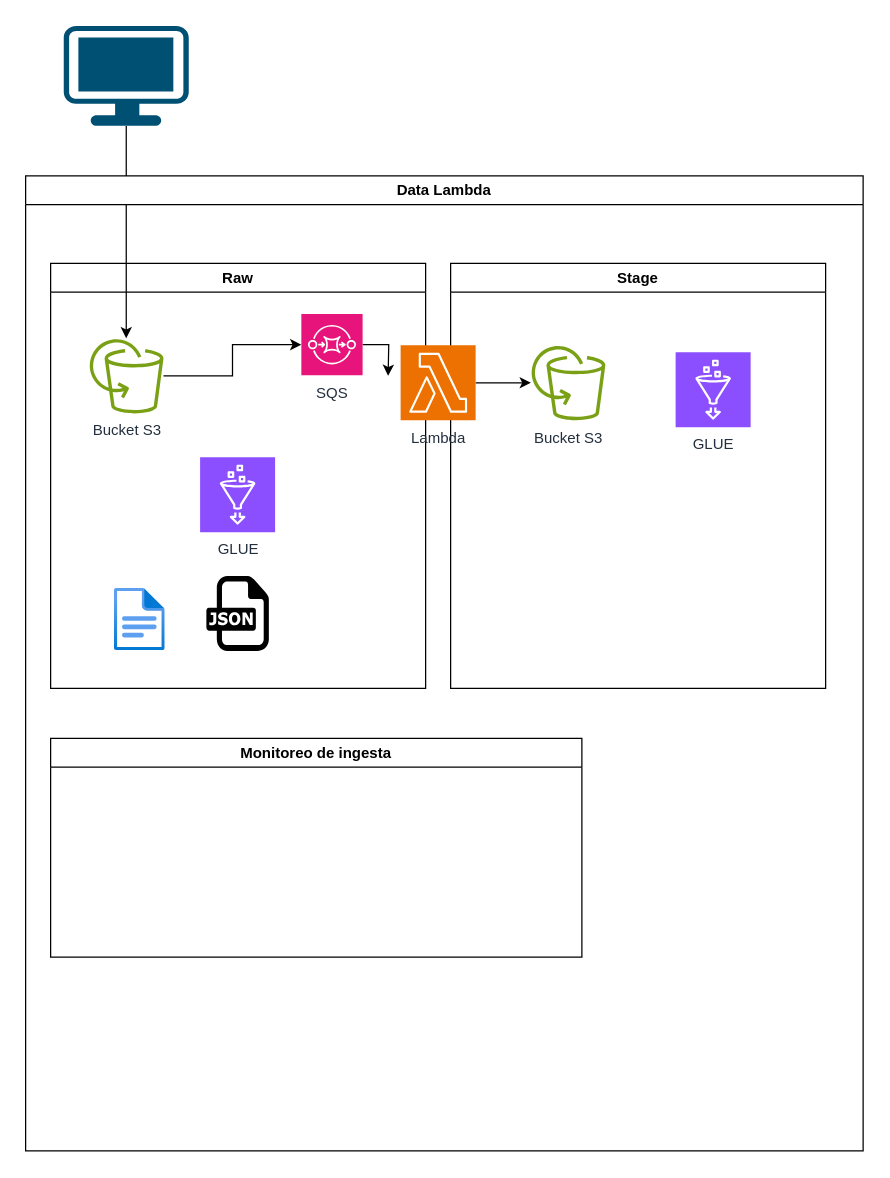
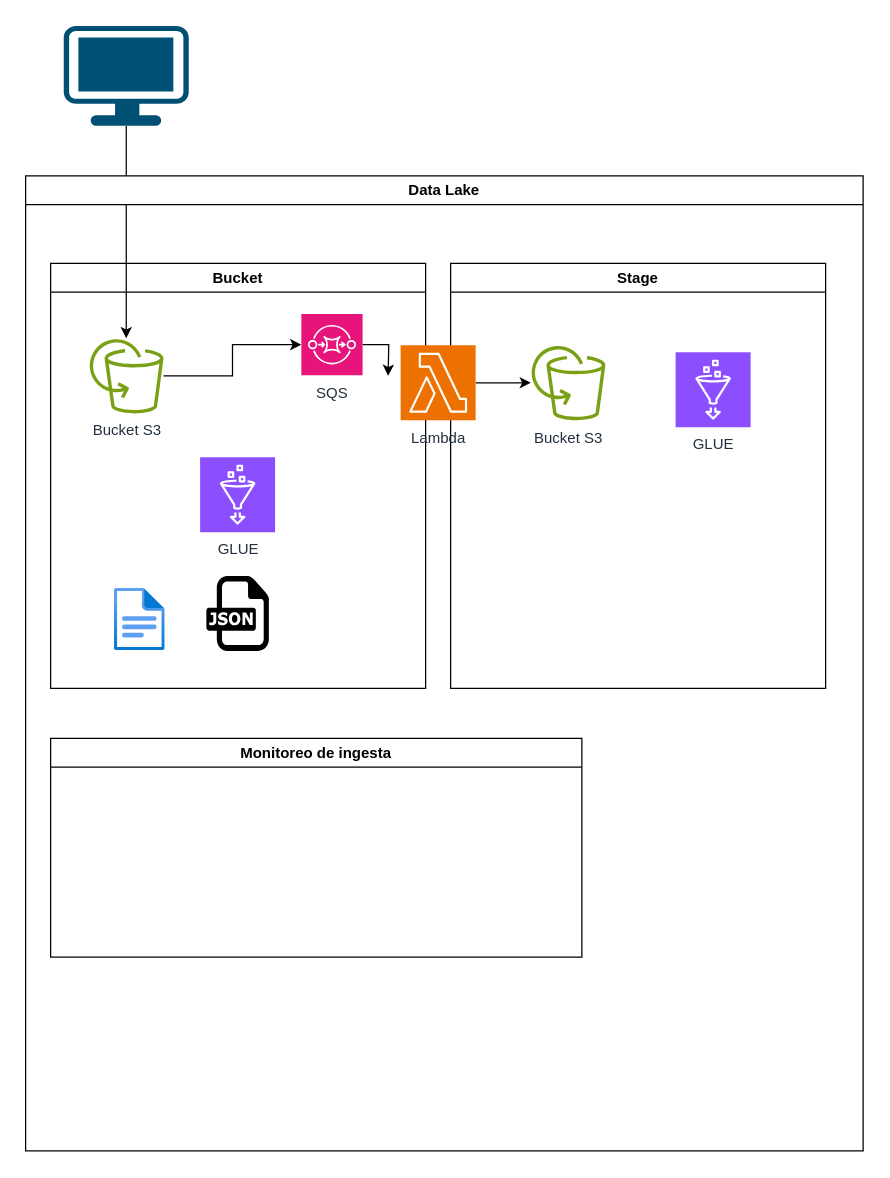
- <mxCell id="11" value="Data Lambda" style="swimlane;whiteSpace=wrap;html=1;" vertex="1" parent="1"><mxGeometry x="20" y="140" width="670" height="780" as="geometry" /></mxCell>
+ <mxCell id="11" value="Data Lake" style="swimlane;whiteSpace=wrap;html=1;" vertex="1" parent="1"><mxGeometry x="20" y="140" width="670" height="780" as="geometry" /></mxCell>
- <mxCell id="2" value="Raw" style="swimlane;whiteSpace=wrap;html=1;" vertex="1" parent="1"><mxGeometry x="40" y="210" width="300" height="340" as="geometry" /></mxCell>
+ <mxCell id="2" value="Bucket" style="swimlane;whiteSpace=wrap;html=1;" vertex="1" parent="1"><mxGeometry x="40" y="210" width="300" height="340" as="geometry" /></mxCell>
